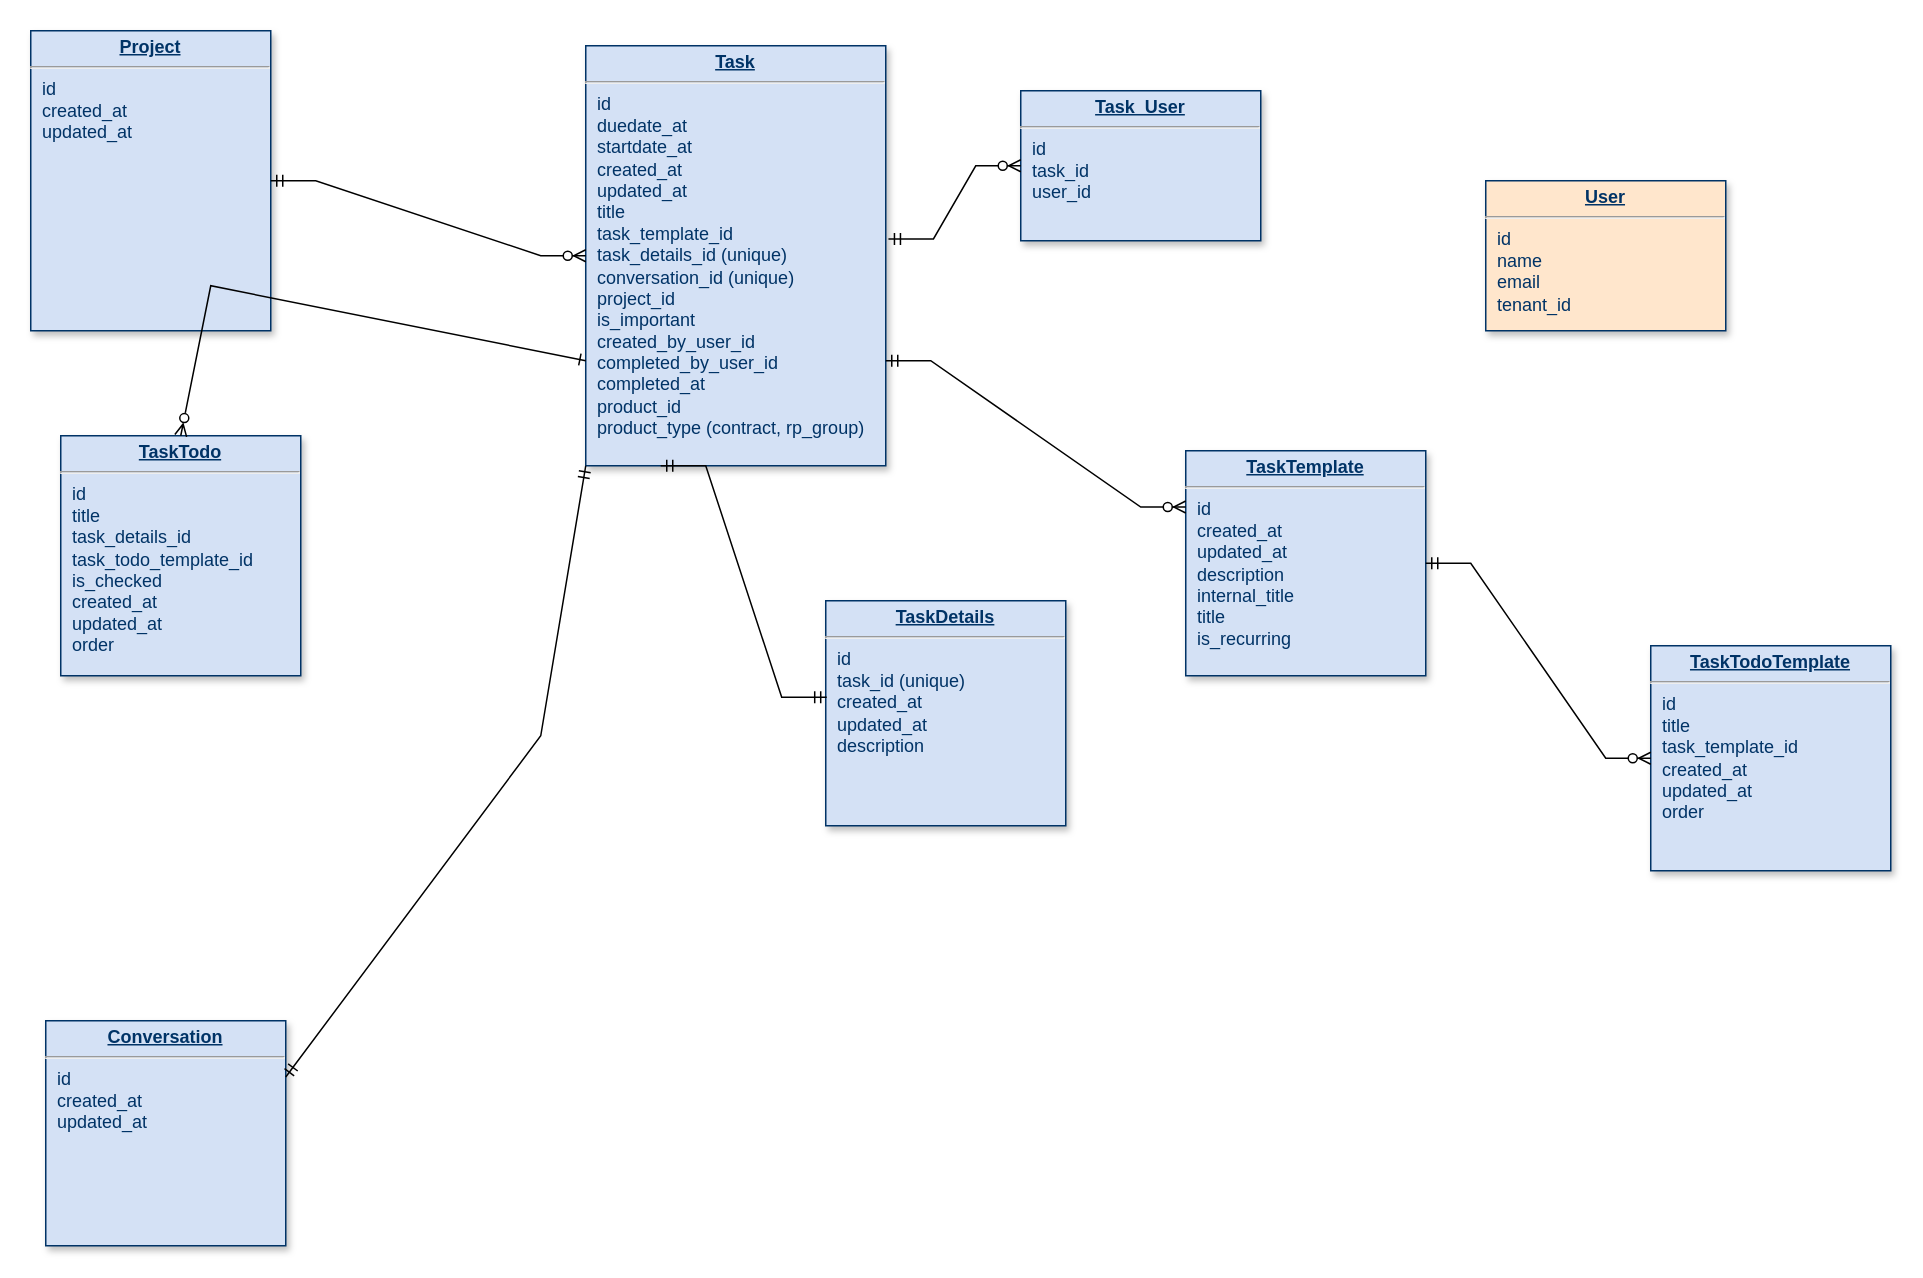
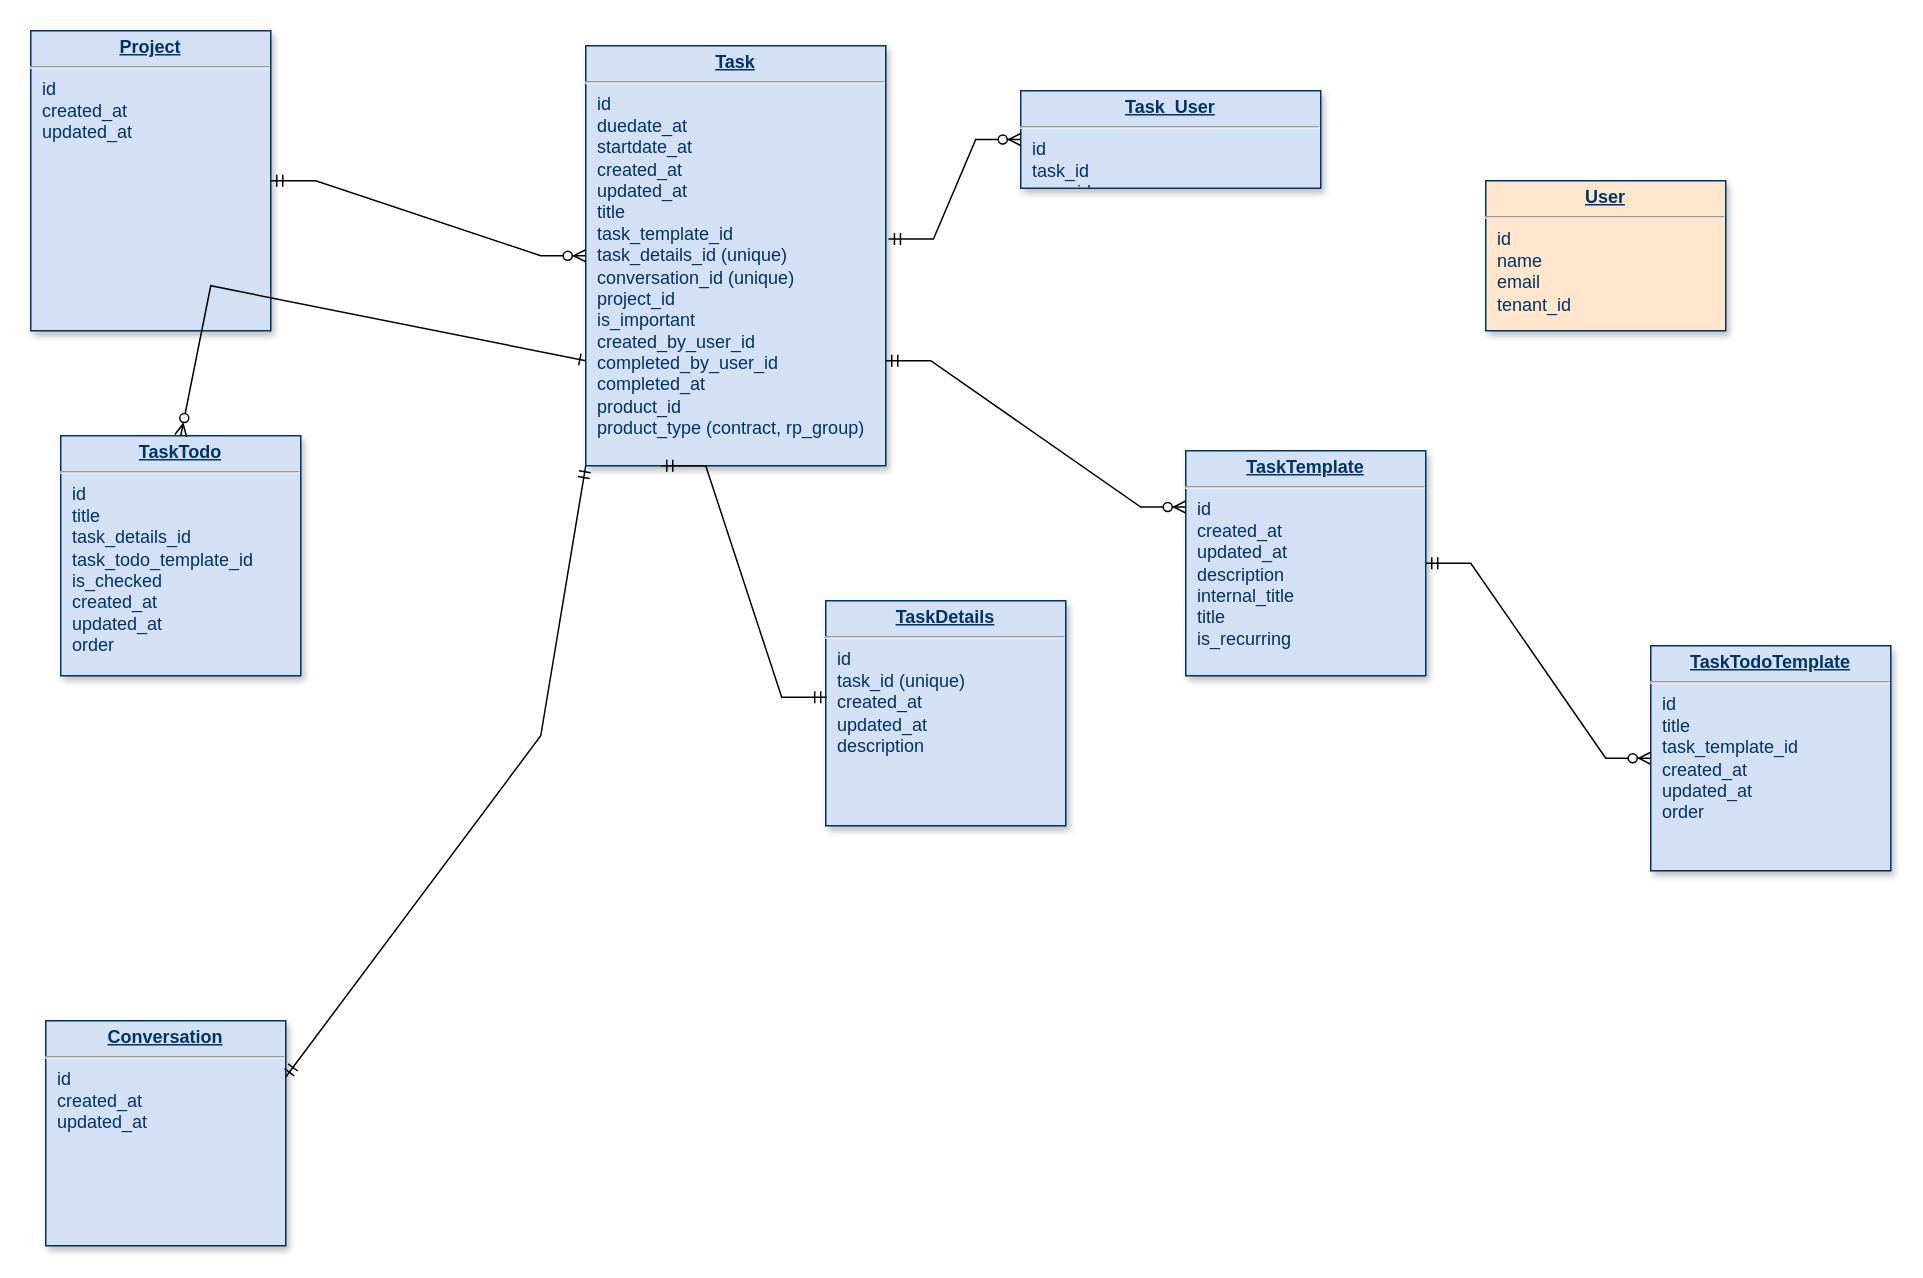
- <mxCell id="10" value="&lt;p style=&quot;margin: 0px ; margin-top: 4px ; text-align: center ; text-decoration: underline&quot;&gt;&lt;strong&gt;Task_User&lt;/strong&gt;&lt;/p&gt;&lt;hr&gt;&lt;p style=&quot;margin: 0px ; margin-left: 8px&quot;&gt;id&lt;/p&gt;&lt;p style=&quot;margin: 0px ; margin-left: 8px&quot;&gt;task_id&lt;br&gt;&lt;/p&gt;&lt;p style=&quot;margin: 0px ; margin-left: 8px&quot;&gt;user_id&lt;br&gt;&lt;/p&gt;&lt;div&gt;&lt;br&gt;&lt;/div&gt;" style="verticalAlign=top;align=left;overflow=fill;fontSize=12;fontFamily=Helvetica;html=1;strokeColor=#003366;shadow=1;fillColor=#D4E1F5;fontColor=#003366" vertex="1" parent="1"><mxGeometry x="680" y="60" width="160" height="100" as="geometry" /></mxCell>
+ <mxCell id="10" value="&lt;p style=&quot;margin: 0px ; margin-top: 4px ; text-align: center ; text-decoration: underline&quot;&gt;&lt;strong&gt;Task_User&lt;/strong&gt;&lt;/p&gt;&lt;hr&gt;&lt;p style=&quot;margin: 0px ; margin-left: 8px&quot;&gt;id&lt;/p&gt;&lt;p style=&quot;margin: 0px ; margin-left: 8px&quot;&gt;task_id&lt;br&gt;&lt;/p&gt;&lt;p style=&quot;margin: 0px ; margin-left: 8px&quot;&gt;user_id&lt;br&gt;&lt;/p&gt;&lt;div&gt;&lt;br&gt;&lt;/div&gt;" style="verticalAlign=top;align=left;overflow=fill;fontSize=12;fontFamily=Helvetica;html=1;strokeColor=#003366;shadow=1;fillColor=#D4E1F5;fontColor=#003366" vertex="1" parent="1"><mxGeometry x="680" y="60" width="200" height="65" as="geometry" /></mxCell>
